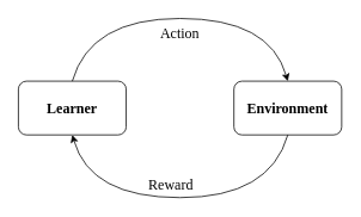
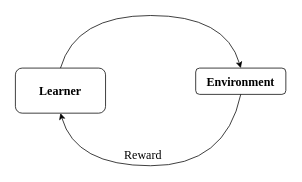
- <mxCell id="6" value="&lt;font face=&quot;Times New Roman&quot; style=&quot;font-size: 16px;&quot;&gt;Action&lt;/font&gt;" style="text;html=1;strokeColor=none;fillColor=none;align=center;verticalAlign=middle;whiteSpace=wrap;rounded=0;fontSize=16;" parent="1" vertex="1"><mxGeometry x="180" y="27" width="40" height="20" as="geometry" /></mxCell>
- <mxCell id="3" value="&lt;b&gt;&lt;font face=&quot;Times New Roman&quot; style=&quot;font-size: 16px&quot;&gt;Environment&lt;/font&gt;&lt;/b&gt;" style="rounded=1;whiteSpace=wrap;html=1;" parent="1" vertex="1"><mxGeometry x="260" y="90" width="120" height="60" as="geometry" /></mxCell>
+ <mxCell id="3" value="&lt;b&gt;&lt;font face=&quot;Times New Roman&quot; style=&quot;font-size: 16px&quot;&gt;Environment&lt;/font&gt;&lt;/b&gt;" style="rounded=1;whiteSpace=wrap;html=1;" parent="1" vertex="1"><mxGeometry x="260" y="90" width="120" height="35" as="geometry" /></mxCell>
